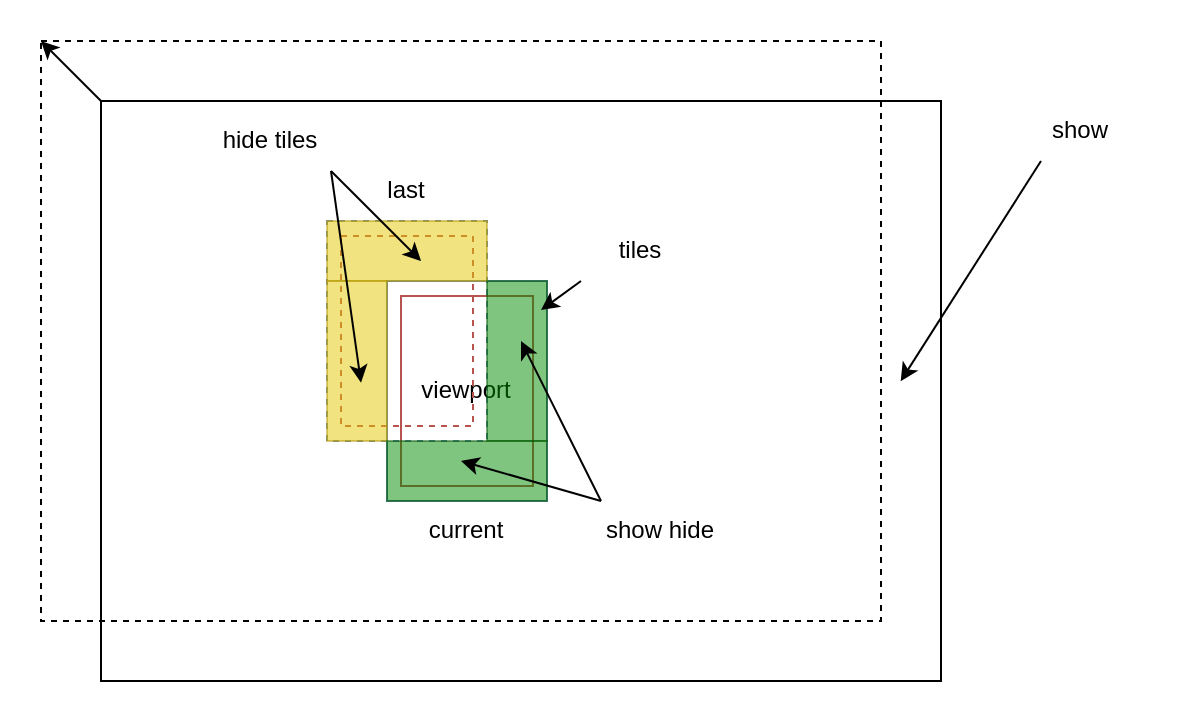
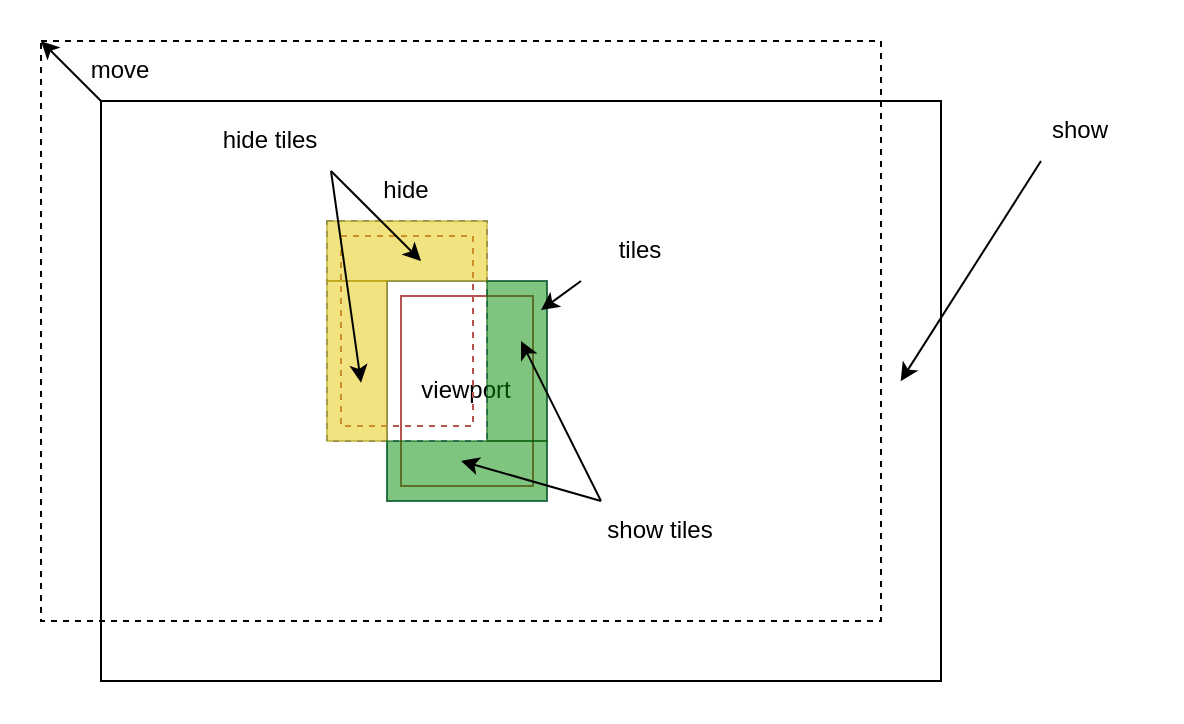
+ <mxCell id="24" value="move" style="text;html=1;strokeColor=none;fillColor=none;align=center;verticalAlign=middle;whiteSpace=wrap;rounded=0;shadow=0;sketch=0;opacity=50;" vertex="1" parent="1"><mxGeometry x="30" y="20" width="60" height="30" as="geometry" /></mxCell>
- <mxCell id="25" value="last" style="text;html=1;strokeColor=none;fillColor=none;align=center;verticalAlign=middle;whiteSpace=wrap;rounded=0;shadow=0;sketch=0;opacity=50;" vertex="1" parent="1"><mxGeometry x="173" y="80" width="60" height="30" as="geometry" /></mxCell>
+ <mxCell id="25" value="hide" style="text;html=1;strokeColor=none;fillColor=none;align=center;verticalAlign=middle;whiteSpace=wrap;rounded=0;shadow=0;sketch=0;opacity=50;" vertex="1" parent="1"><mxGeometry x="173" y="80" width="60" height="30" as="geometry" /></mxCell>
- <mxCell id="26" value="current" style="text;html=1;strokeColor=none;fillColor=none;align=center;verticalAlign=middle;whiteSpace=wrap;rounded=0;shadow=0;sketch=0;opacity=50;" vertex="1" parent="1"><mxGeometry x="203" y="250" width="60" height="30" as="geometry" /></mxCell>
- <mxCell id="23" value="show hide" style="text;html=1;strokeColor=none;fillColor=none;align=center;verticalAlign=middle;whiteSpace=wrap;rounded=0;shadow=0;sketch=0;opacity=50;" vertex="1" parent="1"><mxGeometry x="300" y="250" width="60" height="30" as="geometry" /></mxCell>
+ <mxCell id="23" value="show tiles" style="text;html=1;strokeColor=none;fillColor=none;align=center;verticalAlign=middle;whiteSpace=wrap;rounded=0;shadow=0;sketch=0;opacity=50;" vertex="1" parent="1"><mxGeometry x="300" y="250" width="60" height="30" as="geometry" /></mxCell>
